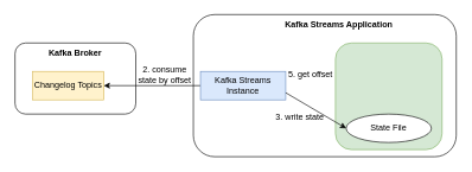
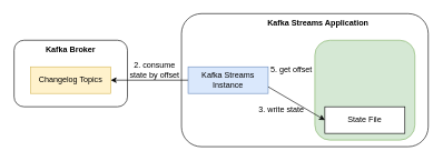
- <mxCell id="4" value="Changelog Topics" style="rounded=0;whiteSpace=wrap;html=1;fillColor=#fff2cc;strokeColor=#d6b656;" vertex="1" parent="1"><mxGeometry x="45" y="100" width="100" height="40" as="geometry" /></mxCell>
+ <mxCell id="4" value="Changelog Topics" style="rounded=0;whiteSpace=wrap;html=1;fillColor=#fff2cc;strokeColor=#d6b656;" vertex="1" parent="1"><mxGeometry x="45" y="100" width="120" height="40" as="geometry" /></mxCell>
- <mxCell id="10" value="&lt;span style=&quot;font-weight: 400;&quot;&gt;State File&lt;/span&gt;" style="ellipse;whiteSpace=wrap;html=1;fontStyle=1;" vertex="1" parent="1"><mxGeometry x="486" y="160" width="120" height="40" as="geometry" /></mxCell>
+ <mxCell id="10" value="&lt;span style=&quot;font-weight: 400;&quot;&gt;State File&lt;/span&gt;" style="rounded=0;whiteSpace=wrap;html=1;fontStyle=1;" vertex="1" parent="1"><mxGeometry x="486" y="160" width="120" height="40" as="geometry" /></mxCell>
